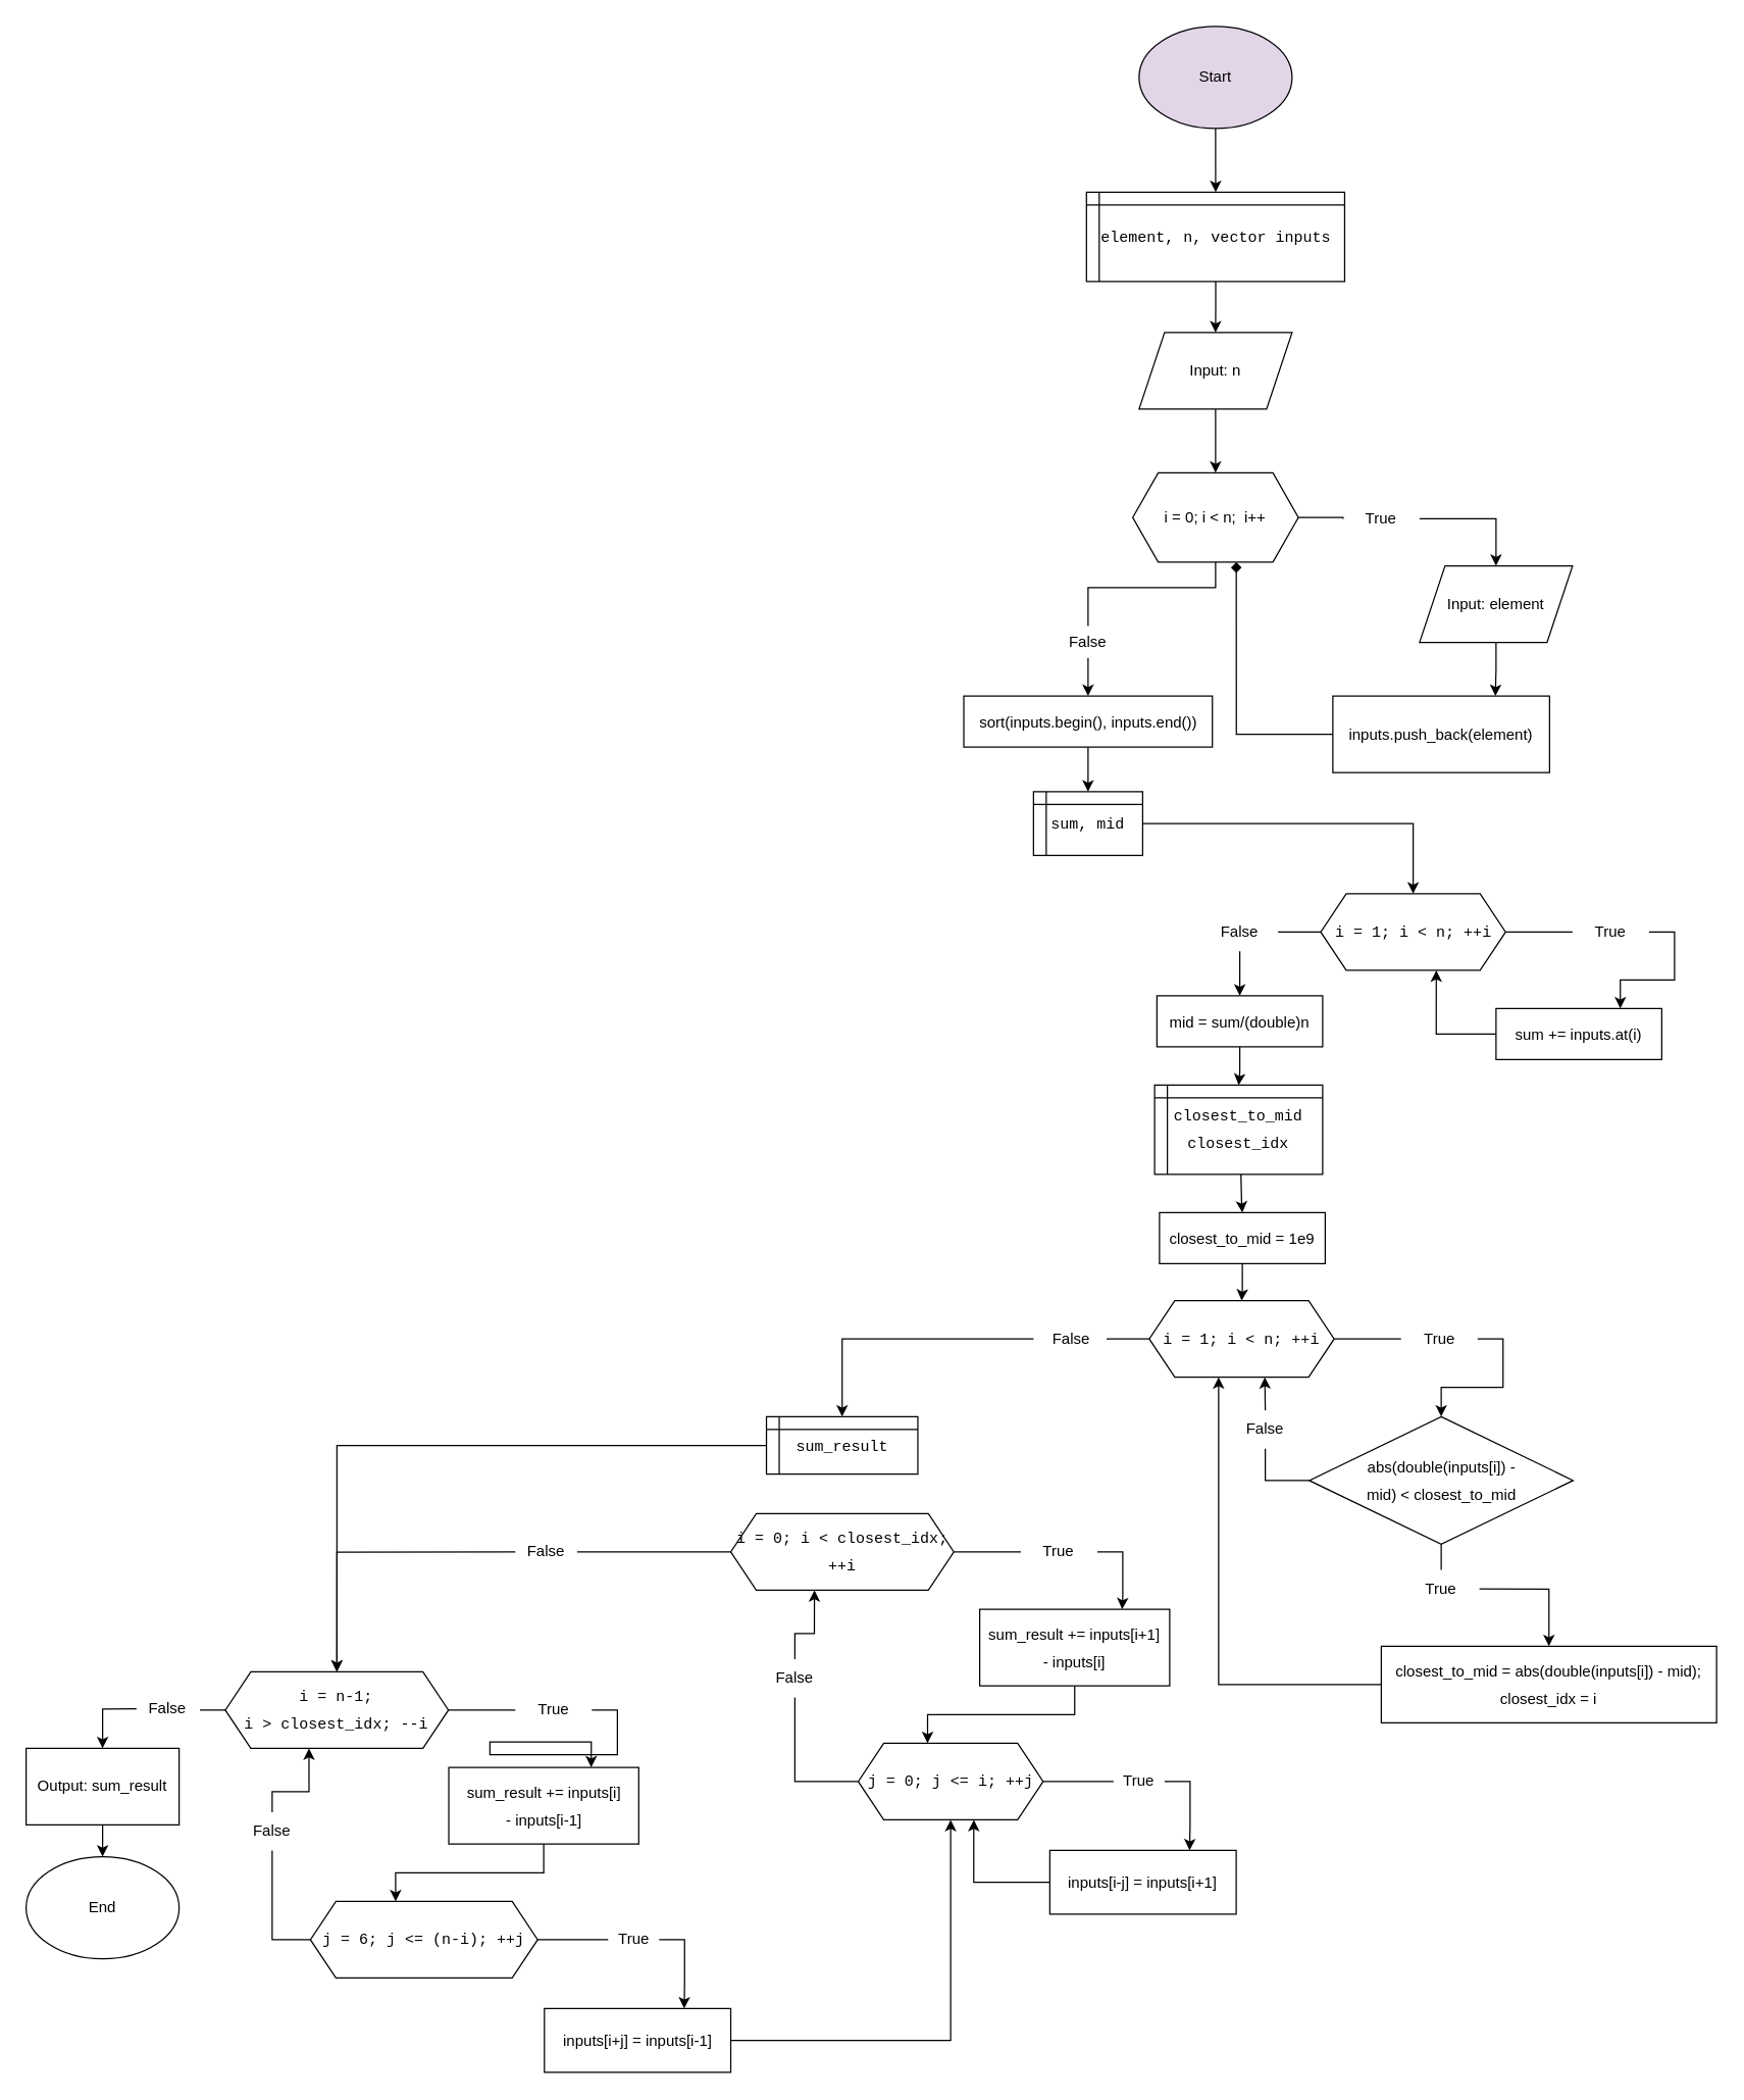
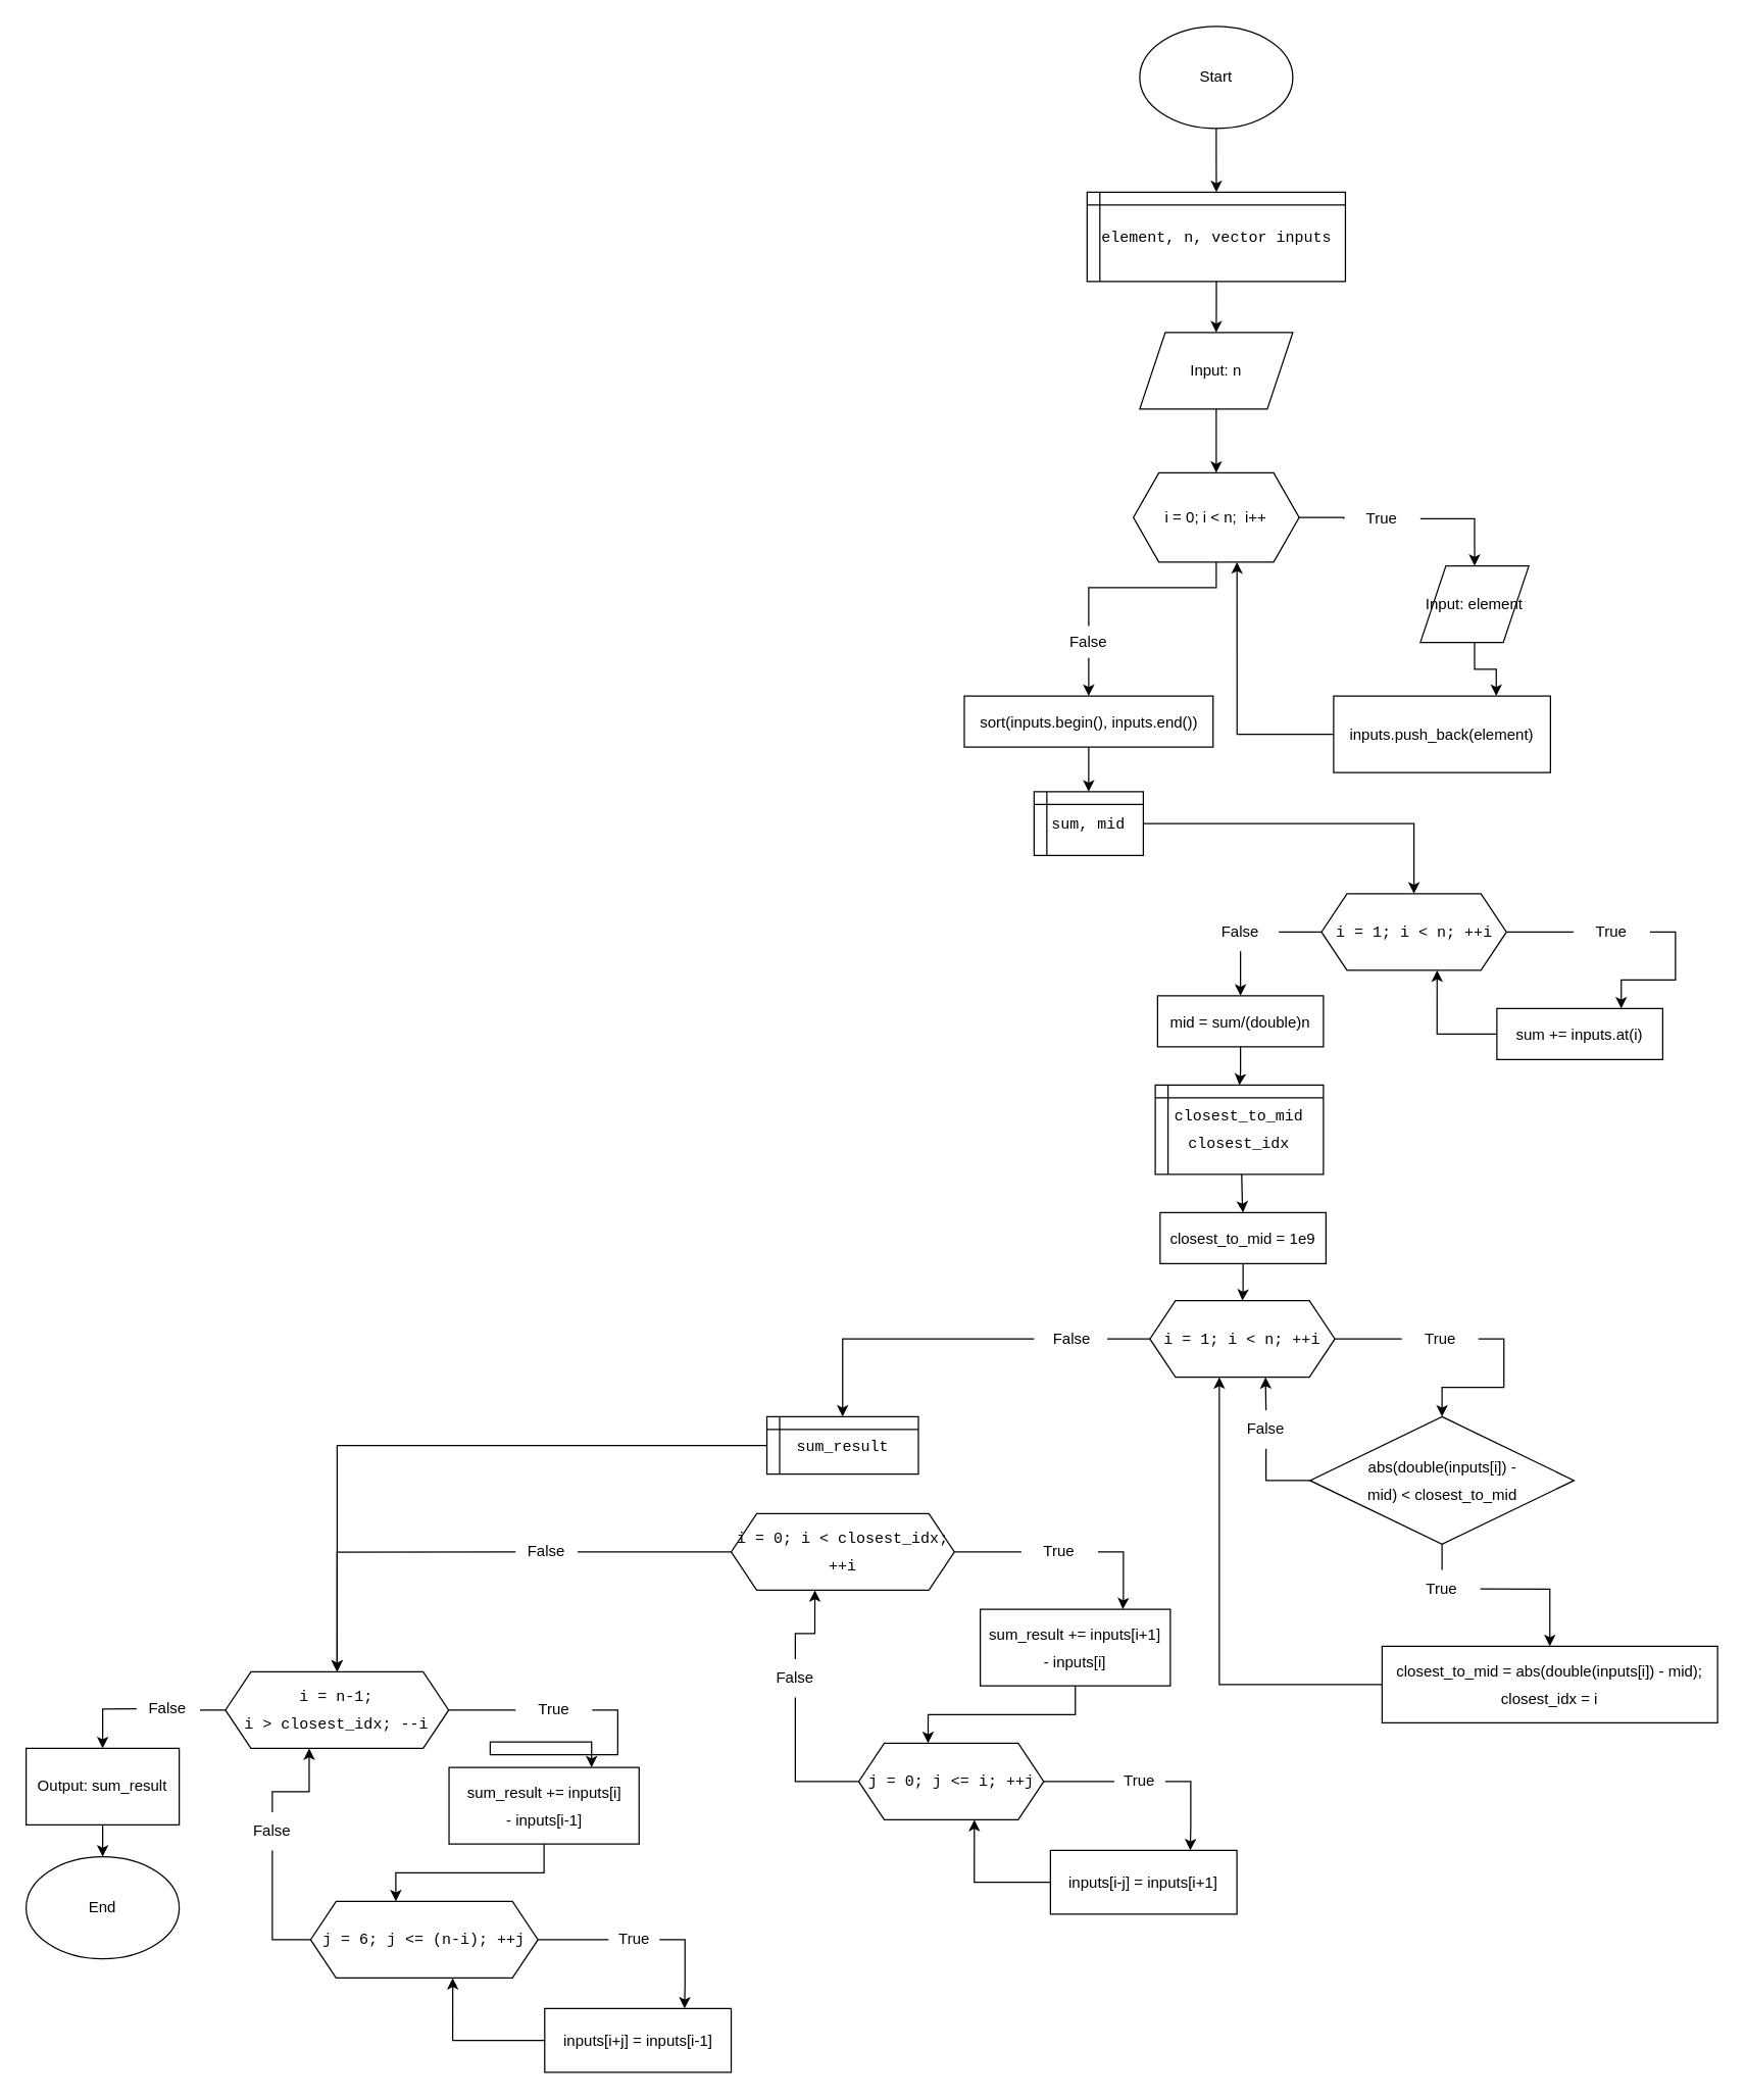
- <mxCell id="3" value="Start" style="ellipse;whiteSpace=wrap;html=1;fillColor=#e1d5e7;" vertex="1" parent="1"><mxGeometry x="893" y="20" width="120" height="80" as="geometry" /></mxCell>
+ <mxCell id="3" value="Start" style="ellipse;whiteSpace=wrap;html=1;" vertex="1" parent="1"><mxGeometry x="893" y="20" width="120" height="80" as="geometry" /></mxCell>
- <mxCell id="15" style="edgeStyle=orthogonalEdgeStyle;rounded=0;orthogonalLoop=1;jettySize=auto;html=1;entryX=0.625;entryY=1;entryDx=0;entryDy=0;exitX=0;exitY=0.5;exitDx=0;exitDy=0;endArrow=diamond;" edge="1" parent="1" source="12" target="11"><mxGeometry relative="1" as="geometry"><mxPoint x="1023" y="605" as="sourcePoint" /></mxGeometry></mxCell>
+ <mxCell id="15" style="edgeStyle=orthogonalEdgeStyle;rounded=0;orthogonalLoop=1;jettySize=auto;html=1;entryX=0.625;entryY=1;entryDx=0;entryDy=0;exitX=0;exitY=0.5;exitDx=0;exitDy=0;" edge="1" parent="1" source="12" target="11"><mxGeometry relative="1" as="geometry"><mxPoint x="1023" y="605" as="sourcePoint" /></mxGeometry></mxCell>
- <mxCell id="28" value="&lt;span style=&quot;white-space: pre;&quot;&gt;Input: element&lt;/span&gt;" style="shape=parallelogram;perimeter=parallelogramPerimeter;whiteSpace=wrap;html=1;fixedSize=1;" vertex="1" parent="1"><mxGeometry x="1113" y="443" width="120" height="60" as="geometry" /></mxCell>
+ <mxCell id="28" value="&lt;span style=&quot;white-space: pre;&quot;&gt;Input: element&lt;/span&gt;" style="shape=parallelogram;perimeter=parallelogramPerimeter;whiteSpace=wrap;html=1;fixedSize=1;" vertex="1" parent="1"><mxGeometry x="1113" y="443" width="85" height="60" as="geometry" /></mxCell>
- <mxCell id="91" style="edgeStyle=orthogonalEdgeStyle;rounded=0;orthogonalLoop=1;jettySize=auto;html=1;" edge="1" parent="1" source="92" target="72"><mxGeometry relative="1" as="geometry" /></mxCell>
+ <mxCell id="91" style="edgeStyle=orthogonalEdgeStyle;rounded=0;orthogonalLoop=1;jettySize=auto;html=1;entryX=0.625;entryY=1;entryDx=0;entryDy=0;" edge="1" parent="1" source="92" target="90"><mxGeometry relative="1" as="geometry" /></mxCell>
